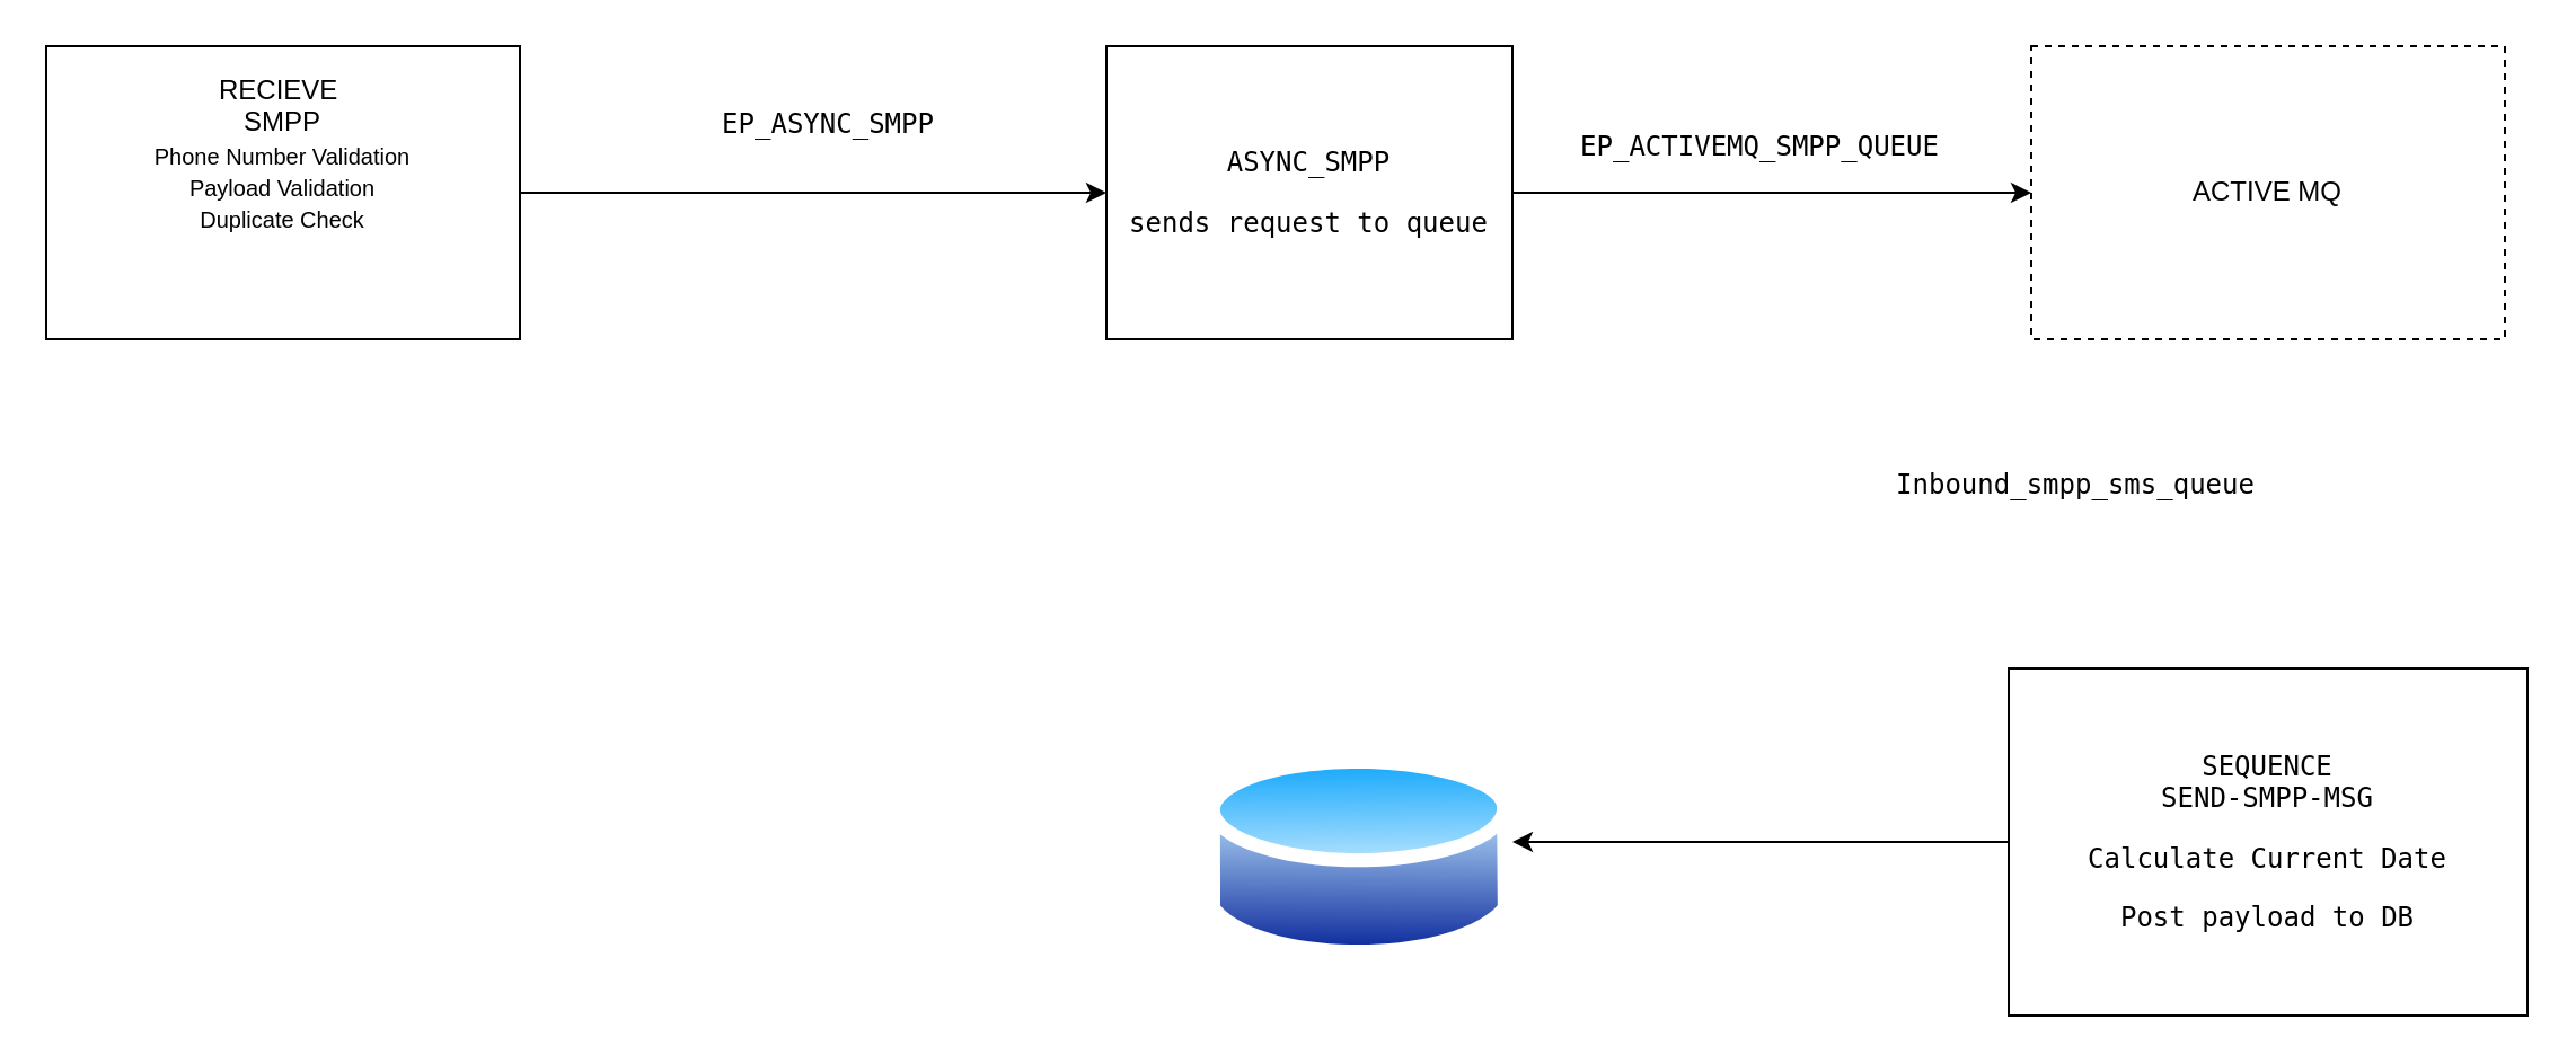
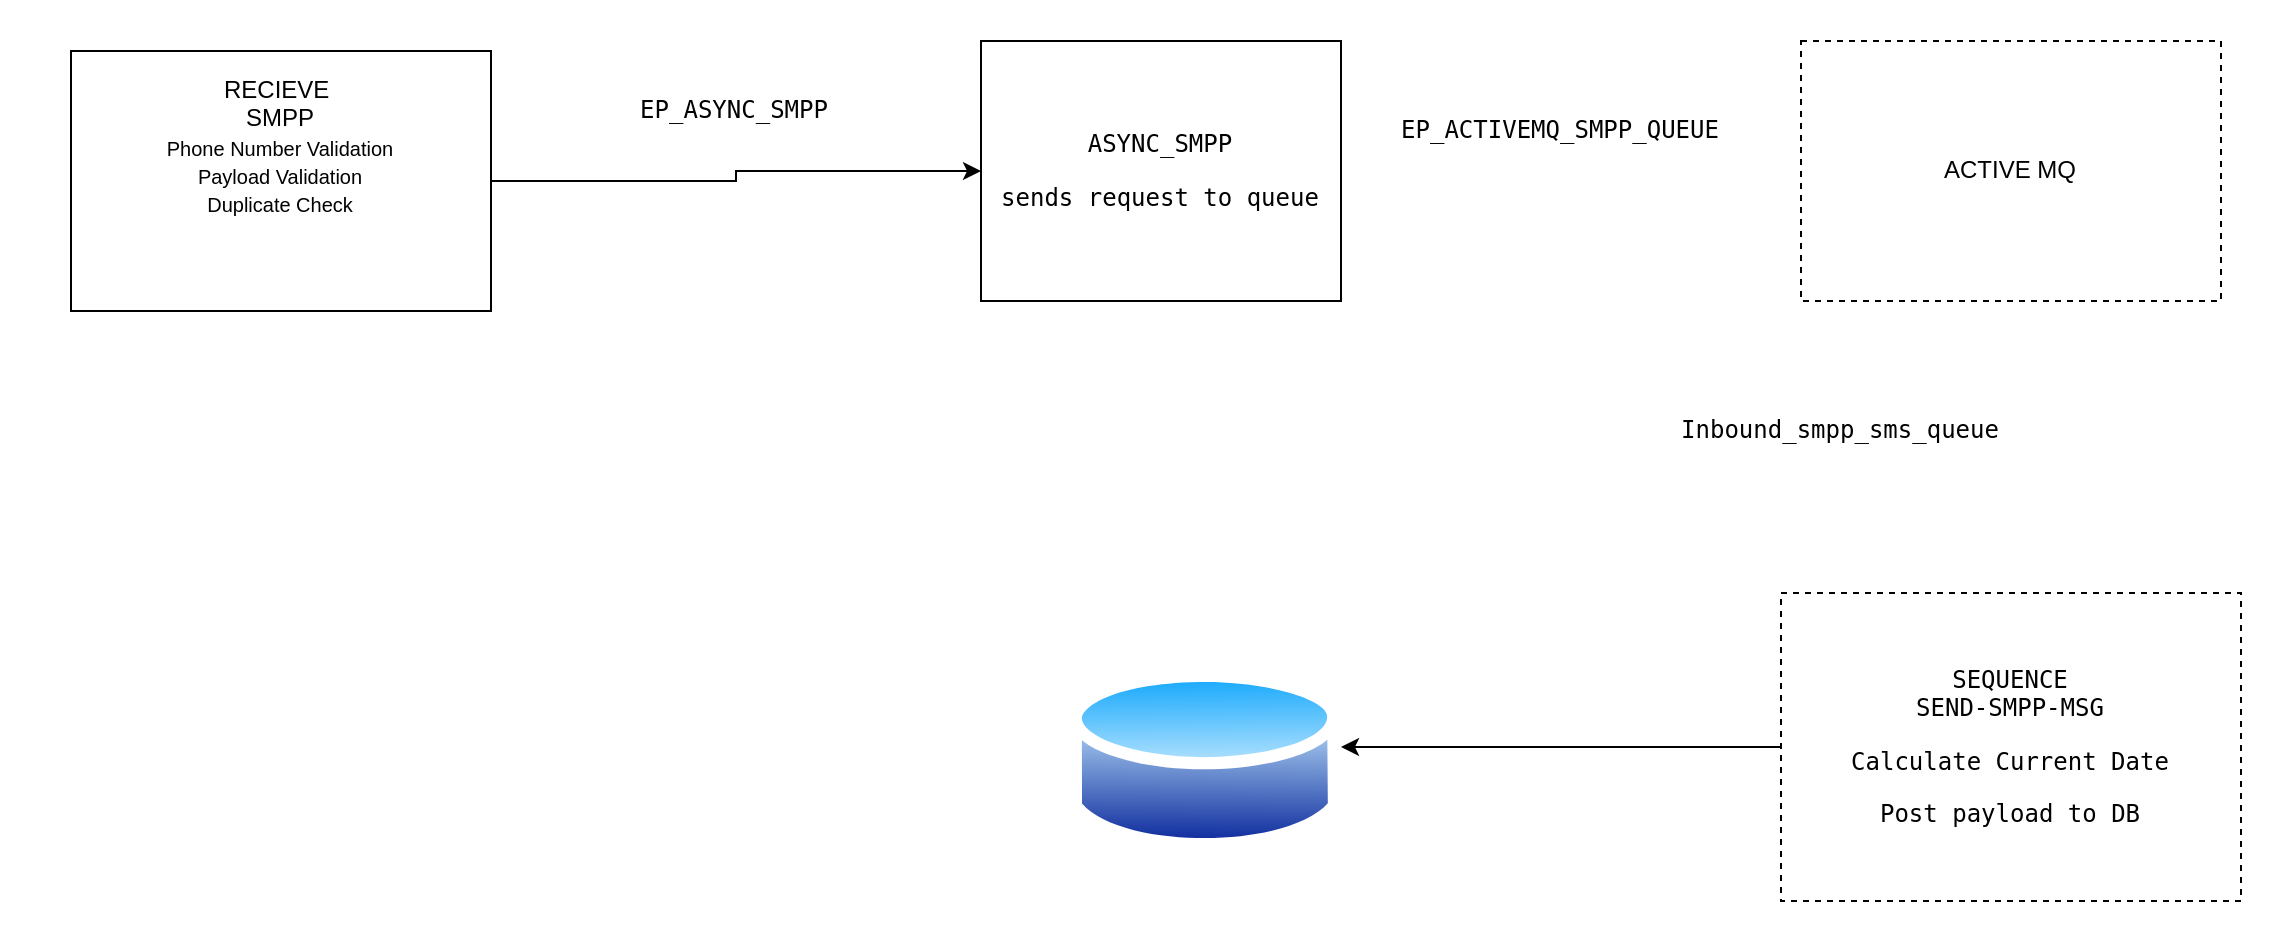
- <mxCell id="3" value="RECIEVE&amp;nbsp;&lt;div&gt;SMPP&lt;/div&gt;&lt;div&gt;&lt;font style=&quot;font-size: 10px;&quot;&gt;Phone Number Validation&lt;/font&gt;&lt;/div&gt;&lt;div&gt;&lt;font style=&quot;font-size: 10px;&quot;&gt;Payload Validation&lt;/font&gt;&lt;/div&gt;&lt;div&gt;&lt;font style=&quot;font-size: 10px;&quot;&gt;Duplicate Check&lt;/font&gt;&lt;/div&gt;&lt;div&gt;&lt;font style=&quot;font-size: 10px;&quot;&gt;&lt;br&gt;&lt;/font&gt;&lt;/div&gt;&lt;div&gt;&lt;font size=&quot;3&quot;&gt;&lt;br&gt;&lt;/font&gt;&lt;/div&gt;" style="rounded=0;whiteSpace=wrap;html=1;" vertex="1" parent="1"><mxGeometry x="20" y="20" width="210" height="130" as="geometry" /></mxCell>
+ <mxCell id="3" value="RECIEVE&amp;nbsp;&lt;div&gt;SMPP&lt;/div&gt;&lt;div&gt;&lt;font style=&quot;font-size: 10px;&quot;&gt;Phone Number Validation&lt;/font&gt;&lt;/div&gt;&lt;div&gt;&lt;font style=&quot;font-size: 10px;&quot;&gt;Payload Validation&lt;/font&gt;&lt;/div&gt;&lt;div&gt;&lt;font style=&quot;font-size: 10px;&quot;&gt;Duplicate Check&lt;/font&gt;&lt;/div&gt;&lt;div&gt;&lt;font style=&quot;font-size: 10px;&quot;&gt;&lt;br&gt;&lt;/font&gt;&lt;/div&gt;&lt;div&gt;&lt;font size=&quot;3&quot;&gt;&lt;br&gt;&lt;/font&gt;&lt;/div&gt;" style="rounded=0;whiteSpace=wrap;html=1;" vertex="1" parent="1"><mxGeometry x="35" y="25" width="210" height="130" as="geometry" /></mxCell>
- <mxCell id="4" style="edgeStyle=orthogonalEdgeStyle;rounded=0;orthogonalLoop=1;jettySize=auto;html=1;entryX=0;entryY=0.5;entryDx=0;entryDy=0;" edge="1" parent="1" source="5" target="7"><mxGeometry relative="1" as="geometry" /></mxCell>
- <mxCell id="9" value="&lt;pre&gt;&lt;code class=&quot;xml hljs&quot;&gt;SEQUENCE&lt;br&gt;SEND-SMPP-MSG&lt;/code&gt;&lt;/pre&gt;&lt;pre&gt;Calculate Current Date&lt;/pre&gt;&lt;pre&gt;Post payload to DB&lt;/pre&gt;" style="rounded=0;whiteSpace=wrap;html=1;" vertex="1" parent="1"><mxGeometry x="890" y="296" width="230" height="154" as="geometry" /></mxCell>
+ <mxCell id="9" value="&lt;pre&gt;&lt;code class=&quot;xml hljs&quot;&gt;SEQUENCE&lt;br&gt;SEND-SMPP-MSG&lt;/code&gt;&lt;/pre&gt;&lt;pre&gt;Calculate Current Date&lt;/pre&gt;&lt;pre&gt;Post payload to DB&lt;/pre&gt;" style="rounded=0;whiteSpace=wrap;html=1;dashed=1;" vertex="1" parent="1"><mxGeometry x="890" y="296" width="230" height="154" as="geometry" /></mxCell>
